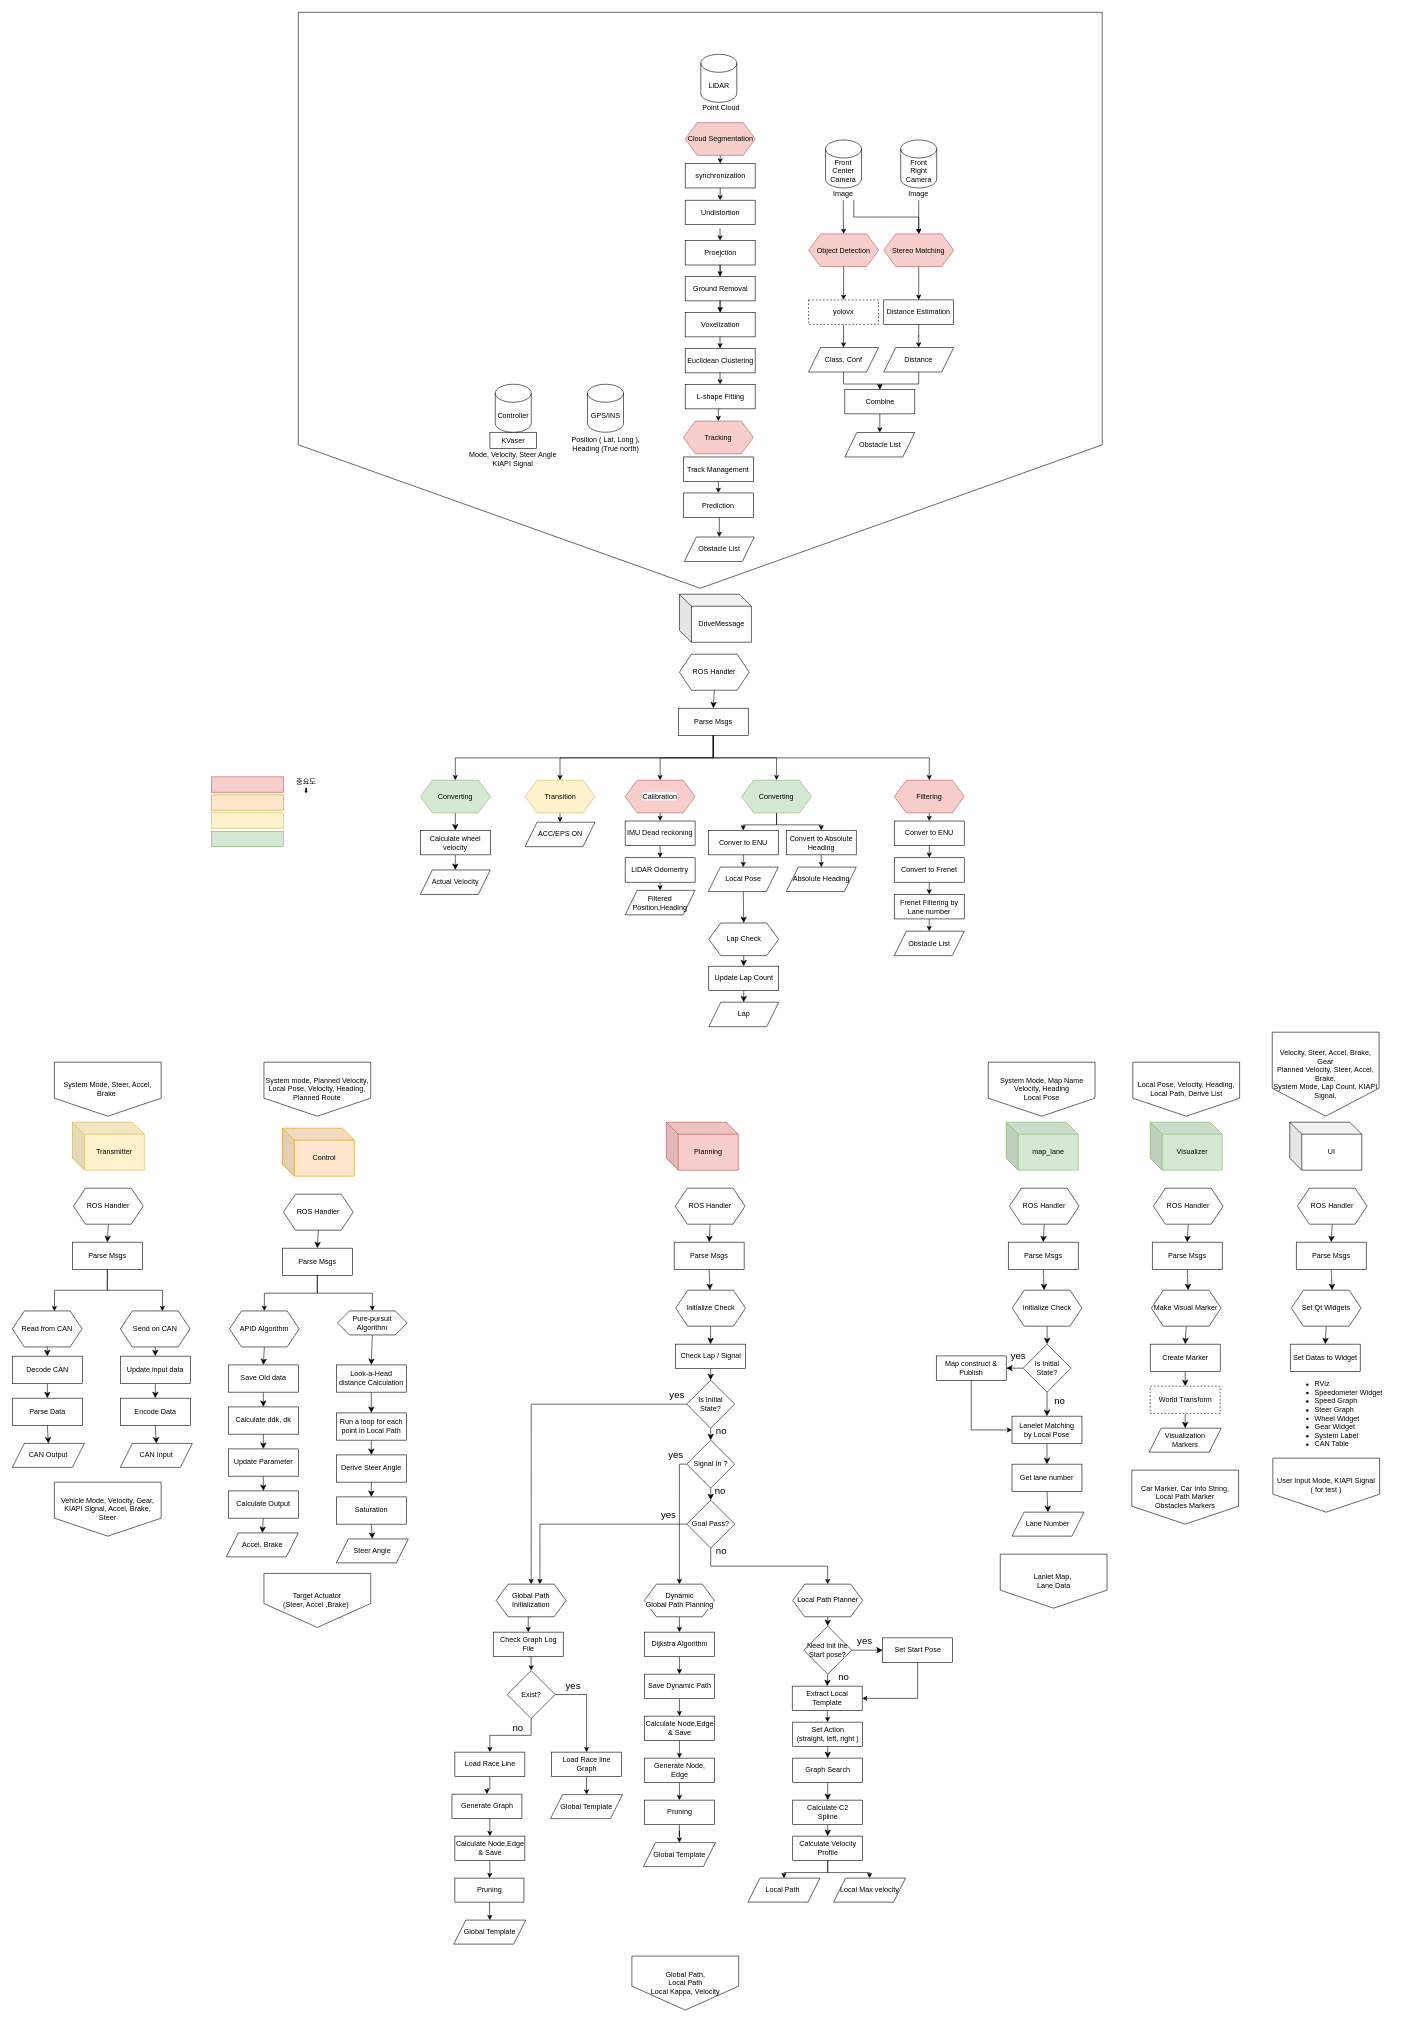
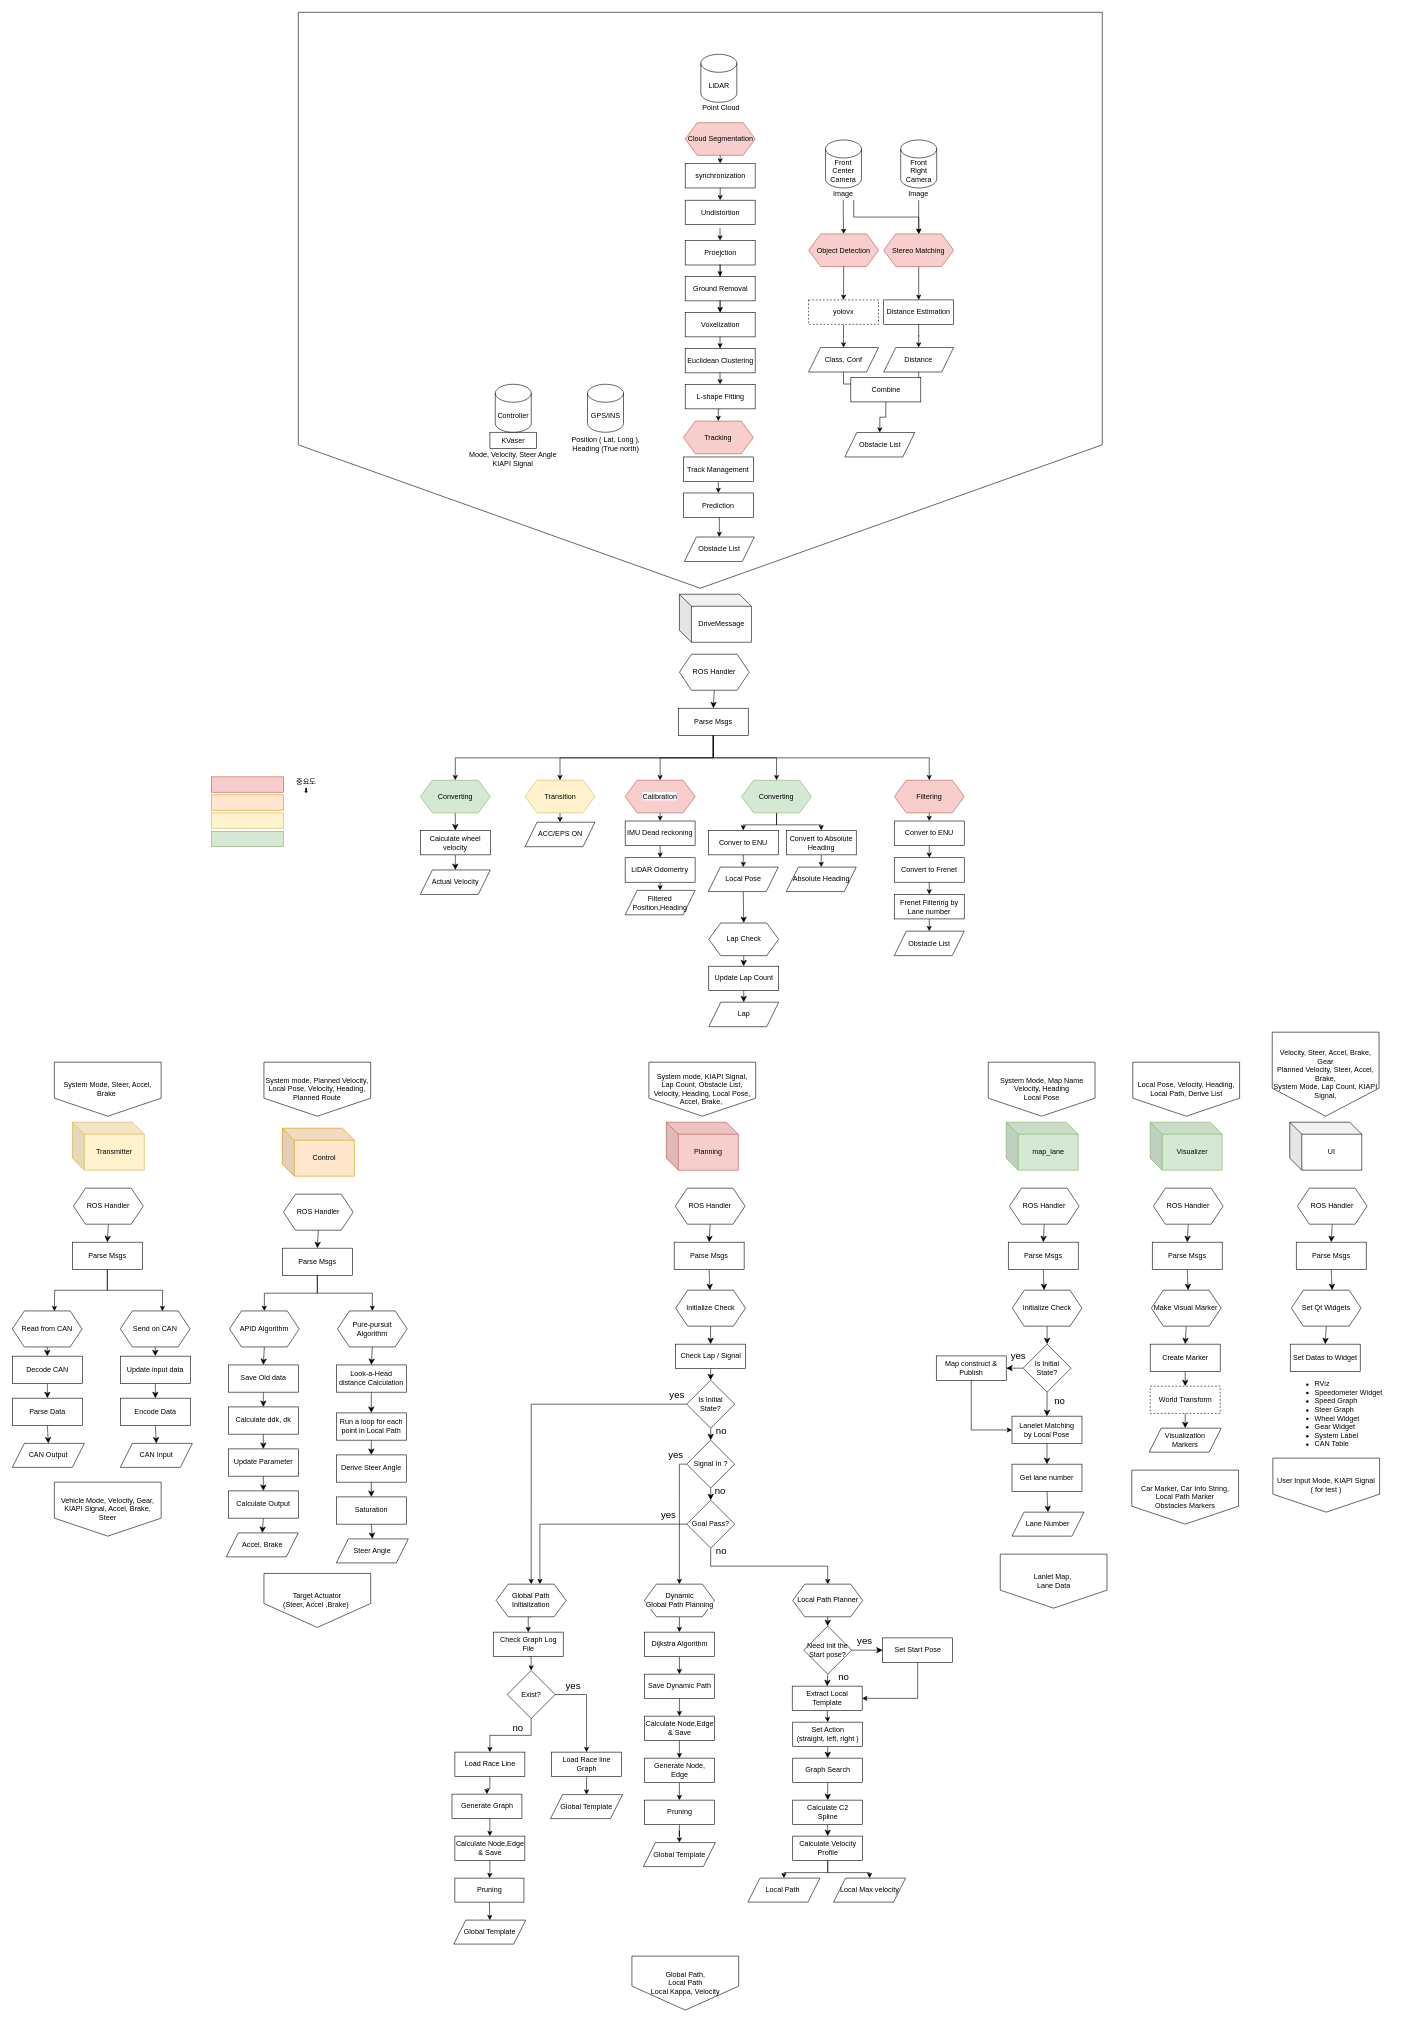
- <mxCell id="284" value="Combine" style="rounded=0;whiteSpace=wrap;html=1;" vertex="1" parent="1"><mxGeometry x="1407.59" y="648.6" width="116.613" height="40.8" as="geometry" /></mxCell>
+ <mxCell id="284" value="Combine" style="rounded=0;whiteSpace=wrap;html=1;" vertex="1" parent="1"><mxGeometry x="1417.59" y="628.6" width="116.613" height="40.8" as="geometry" /></mxCell>
+ <mxCell id="135" value="System mode,&amp;nbsp;&lt;span style=&quot;background-color: initial;&quot;&gt;KIAPI Signal,&lt;/span&gt;&lt;div&gt;Lap Count,&amp;nbsp;&lt;span style=&quot;background-color: initial;&quot;&gt;Obstacle List,&lt;/span&gt;&lt;/div&gt;&lt;div&gt;Velocity, Heading, Local Pose, Accel, Brake,&amp;nbsp;&lt;/div&gt;" style="shape=offPageConnector;whiteSpace=wrap;html=1;size=0.333;" parent="1" vertex="1"><mxGeometry x="1081" y="1770" width="178" height="90" as="geometry" /></mxCell>
- <mxCell id="206" value="Pure-pursuit Algorithm" style="shape=hexagon;perimeter=hexagonPerimeter2;whiteSpace=wrap;html=1;fixedSize=1;" parent="1" vertex="1"><mxGeometry x="561.88" y="2184.6" width="116.24" height="40" as="geometry" /></mxCell>
+ <mxCell id="206" value="Pure-pursuit Algorithm" style="shape=hexagon;perimeter=hexagonPerimeter2;whiteSpace=wrap;html=1;fixedSize=1;" parent="1" vertex="1"><mxGeometry x="561.88" y="2184.6" width="116.24" height="60" as="geometry" /></mxCell>
